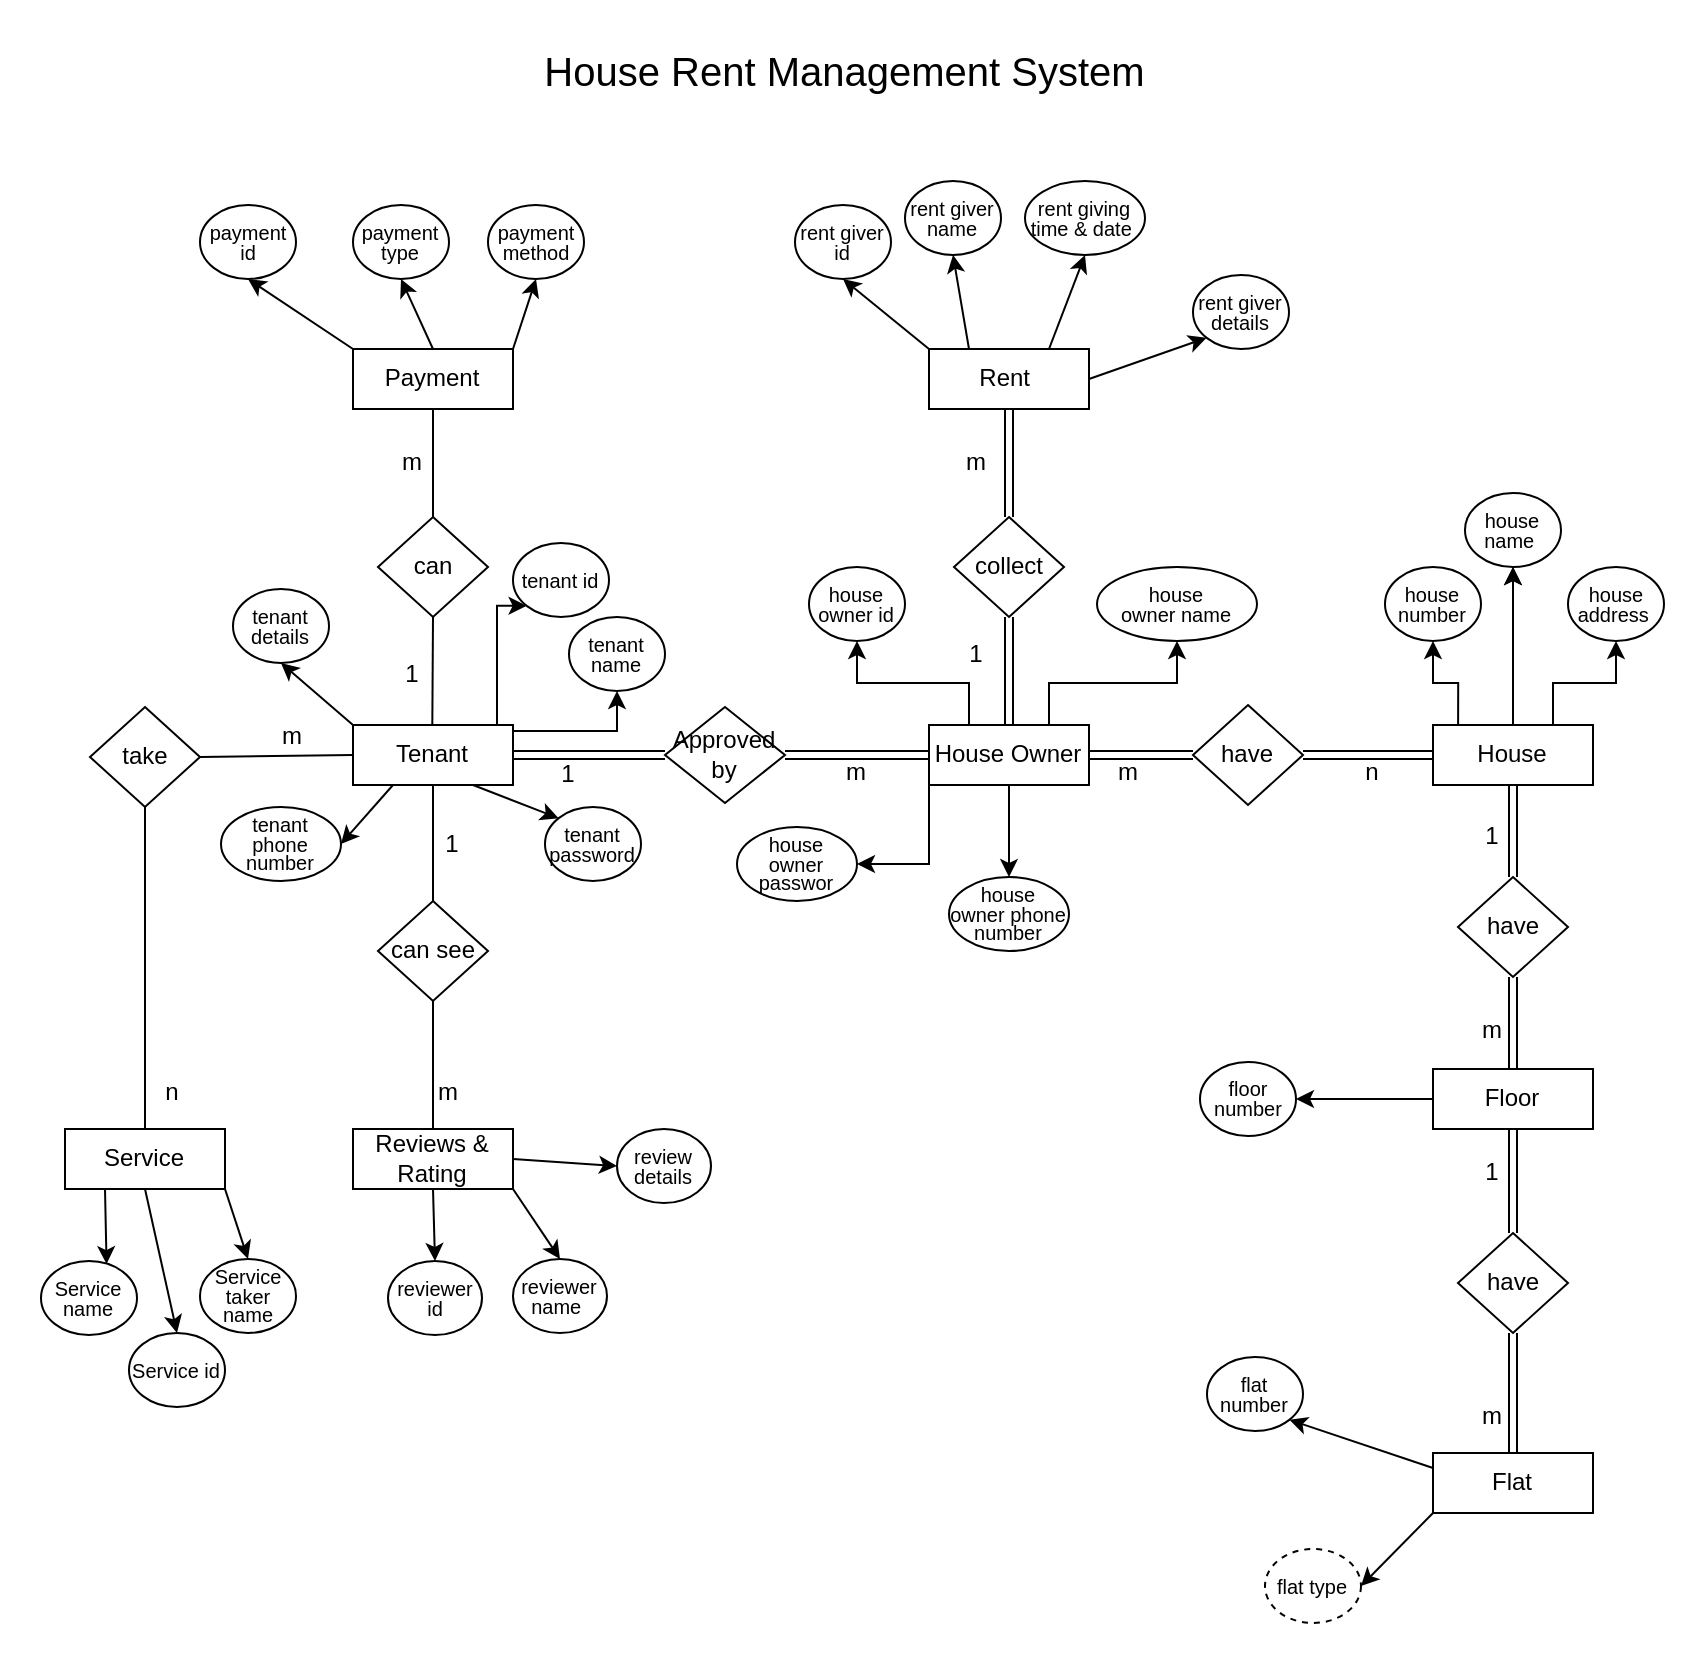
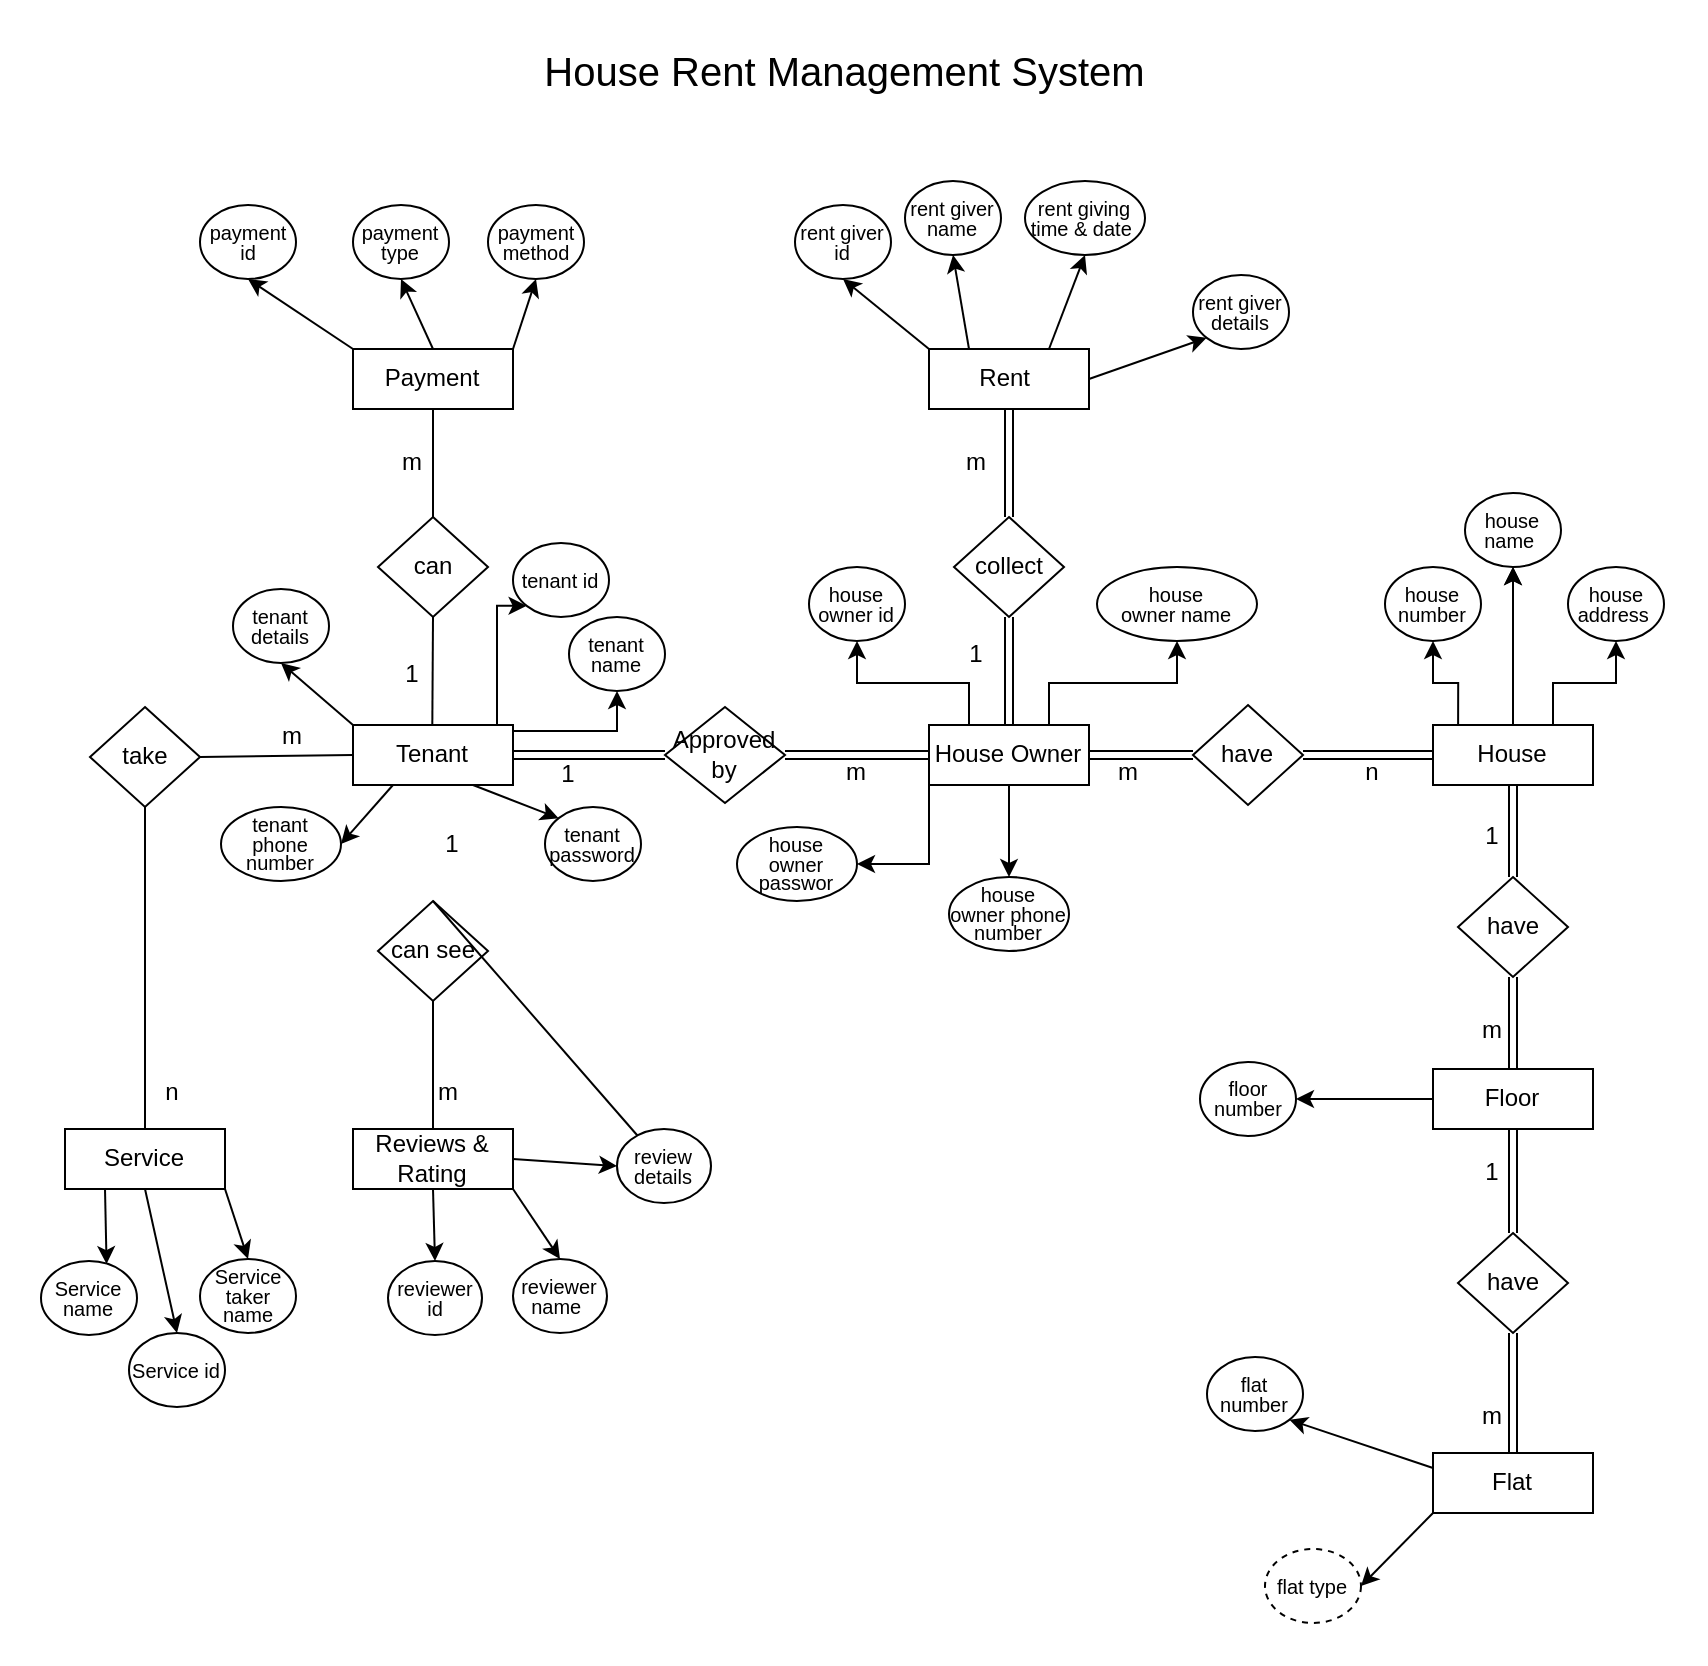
- <mxCell id="30" value="" style="endArrow=none;html=1;rounded=0;entryX=0.5;entryY=1;entryDx=0;entryDy=0;exitX=0.5;exitY=0;exitDx=0;exitDy=0;" edge="1" parent="1" source="20" target="2"><mxGeometry width="50" height="50" relative="1" as="geometry"><mxPoint x="227.66" y="374" as="sourcePoint" /><mxPoint x="228" y="320" as="targetPoint" /></mxGeometry></mxCell>
+ <mxCell id="30" value="" style="endArrow=none;html=1;rounded=0;exitX=0.5;exitY=0;exitDx=0;exitDy=0;" edge="1" parent="1" source="20" target="45"><mxGeometry width="50" height="50" relative="1" as="geometry"><mxPoint x="227.66" y="374" as="sourcePoint" /><mxPoint x="228" y="320" as="targetPoint" /></mxGeometry></mxCell>
